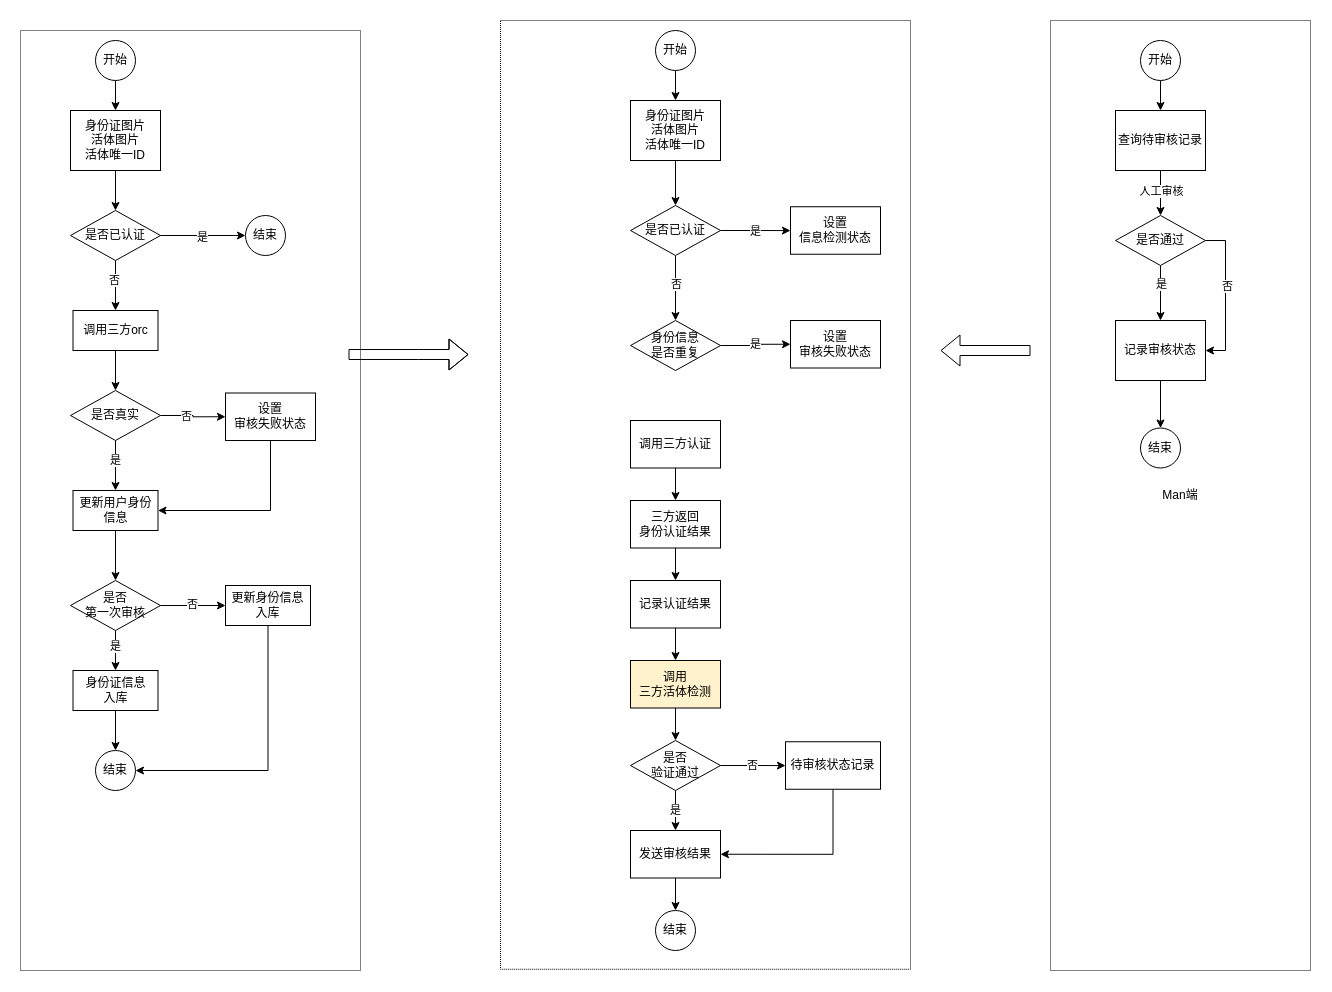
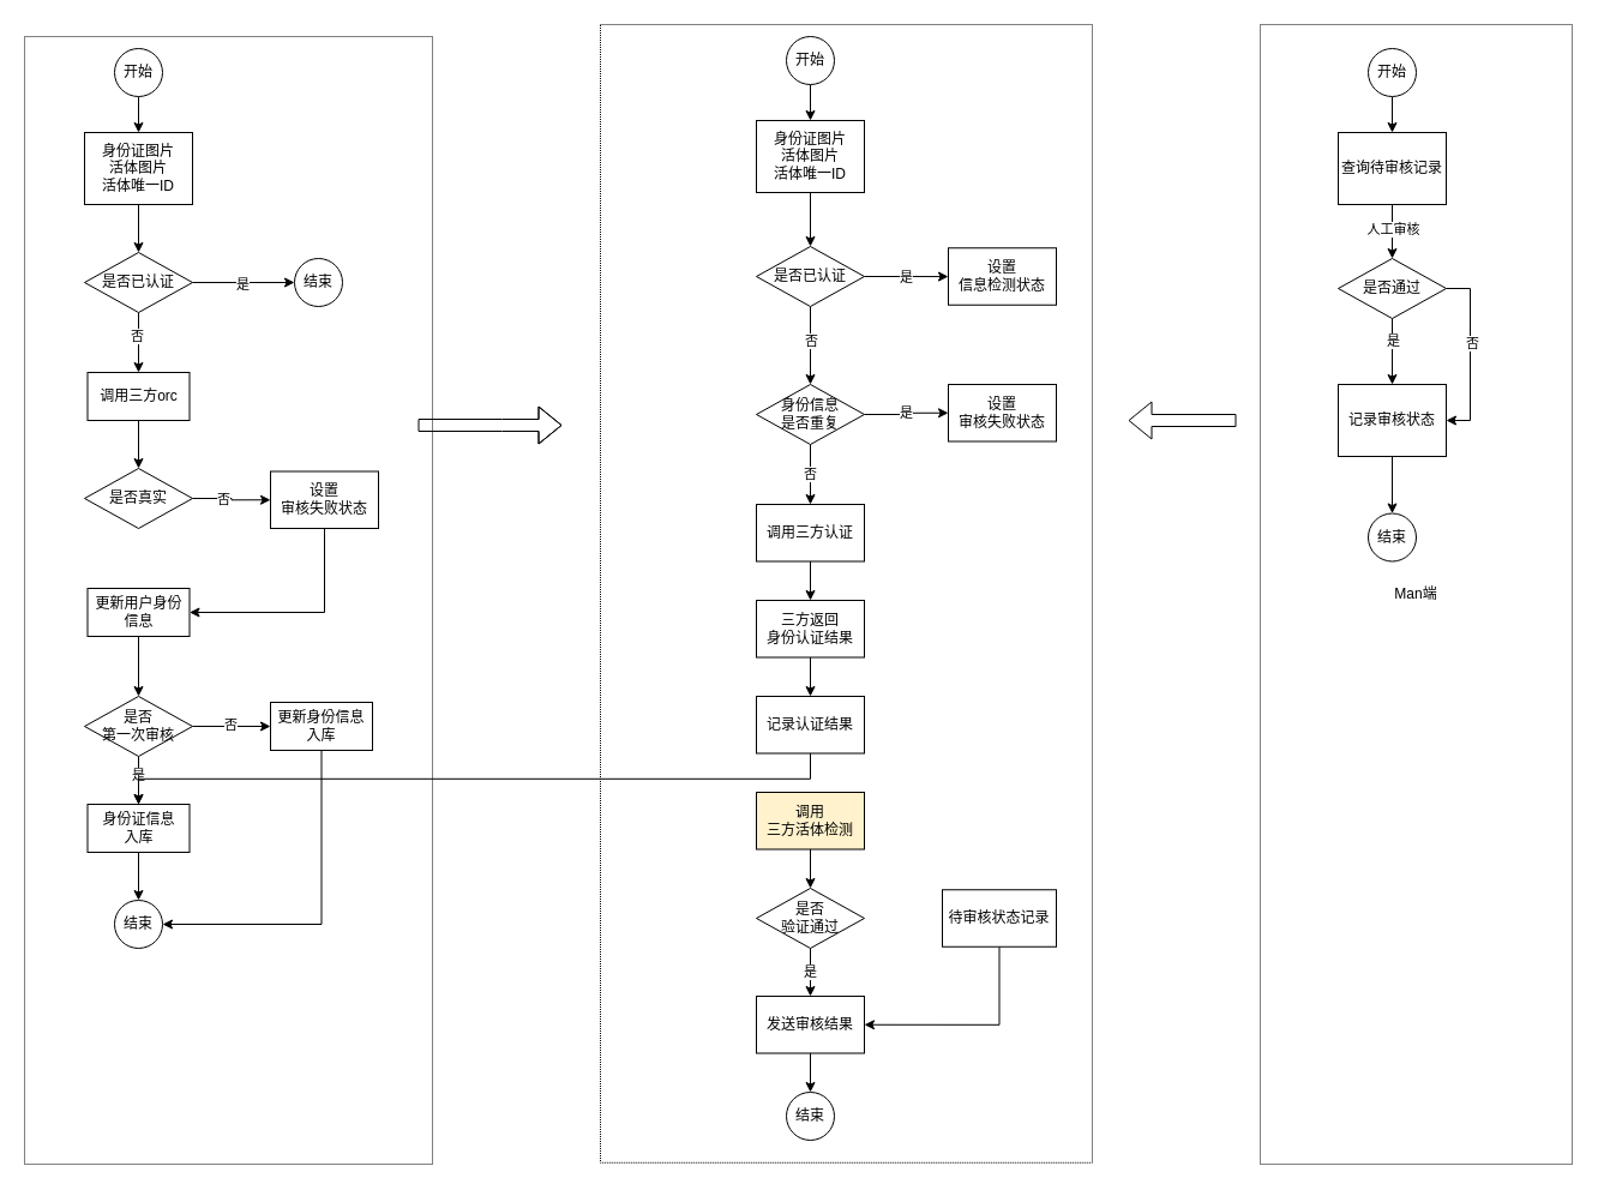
+ <mxCell id="47" value="否" style="edgeStyle=orthogonalEdgeStyle;rounded=0;orthogonalLoop=1;jettySize=auto;html=1;exitX=0.5;exitY=1;exitDx=0;exitDy=0;" edge="1" parent="1" source="48" target="51"><mxGeometry relative="1" as="geometry" /></mxCell>
- <mxCell id="17" style="edgeStyle=orthogonalEdgeStyle;rounded=0;orthogonalLoop=1;jettySize=auto;html=1;exitX=0.5;exitY=1;exitDx=0;exitDy=0;" edge="1" parent="1" source="21" target="25"><mxGeometry relative="1" as="geometry" /></mxCell>
- <mxCell id="18" value="是" style="edgeLabel;html=1;align=center;verticalAlign=middle;resizable=0;points=[];" vertex="1" connectable="0" parent="17"><mxGeometry x="-0.25" y="-1" relative="1" as="geometry"><mxPoint as="offset" /></mxGeometry></mxCell>
- <mxCell id="54" style="edgeStyle=orthogonalEdgeStyle;rounded=0;orthogonalLoop=1;jettySize=auto;html=1;exitX=0.5;exitY=1;exitDx=0;exitDy=0;entryX=0.5;entryY=0;entryDx=0;entryDy=0;" edge="1" parent="1" source="55" target="57"><mxGeometry relative="1" as="geometry" /></mxCell>
+ <mxCell id="54" style="edgeStyle=orthogonalEdgeStyle;rounded=0;orthogonalLoop=1;jettySize=auto;html=1;exitX=0.5;exitY=1;exitDx=0;exitDy=0;" edge="1" parent="1" source="55" target="33"><mxGeometry relative="1" as="geometry" /></mxCell>
- <mxCell id="59" value="" style="edgeStyle=orthogonalEdgeStyle;rounded=0;orthogonalLoop=1;jettySize=auto;html=1;" edge="1" parent="1" source="61" target="66"><mxGeometry relative="1" as="geometry" /></mxCell>
- <mxCell id="60" value="否" style="edgeLabel;html=1;align=center;verticalAlign=middle;resizable=0;points=[];" vertex="1" connectable="0" parent="59"><mxGeometry x="-0.048" y="1" relative="1" as="geometry"><mxPoint as="offset" /></mxGeometry></mxCell>
